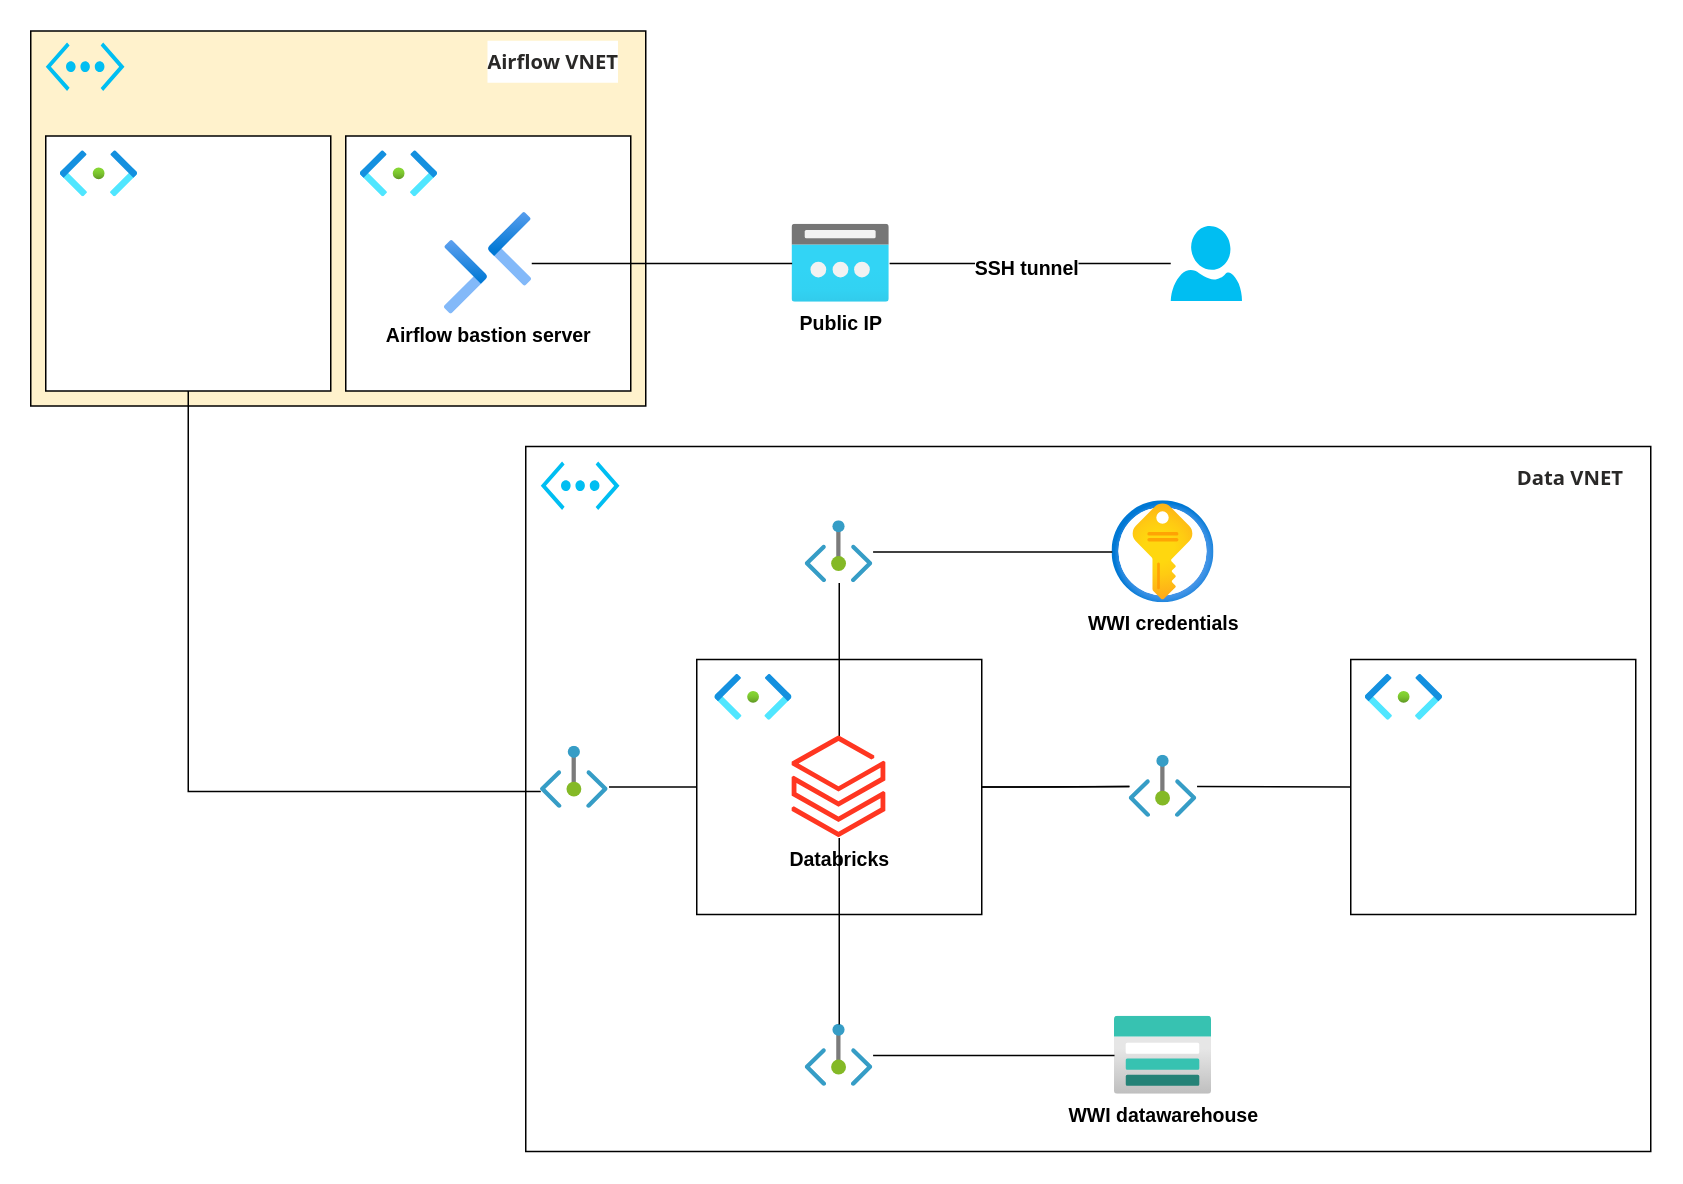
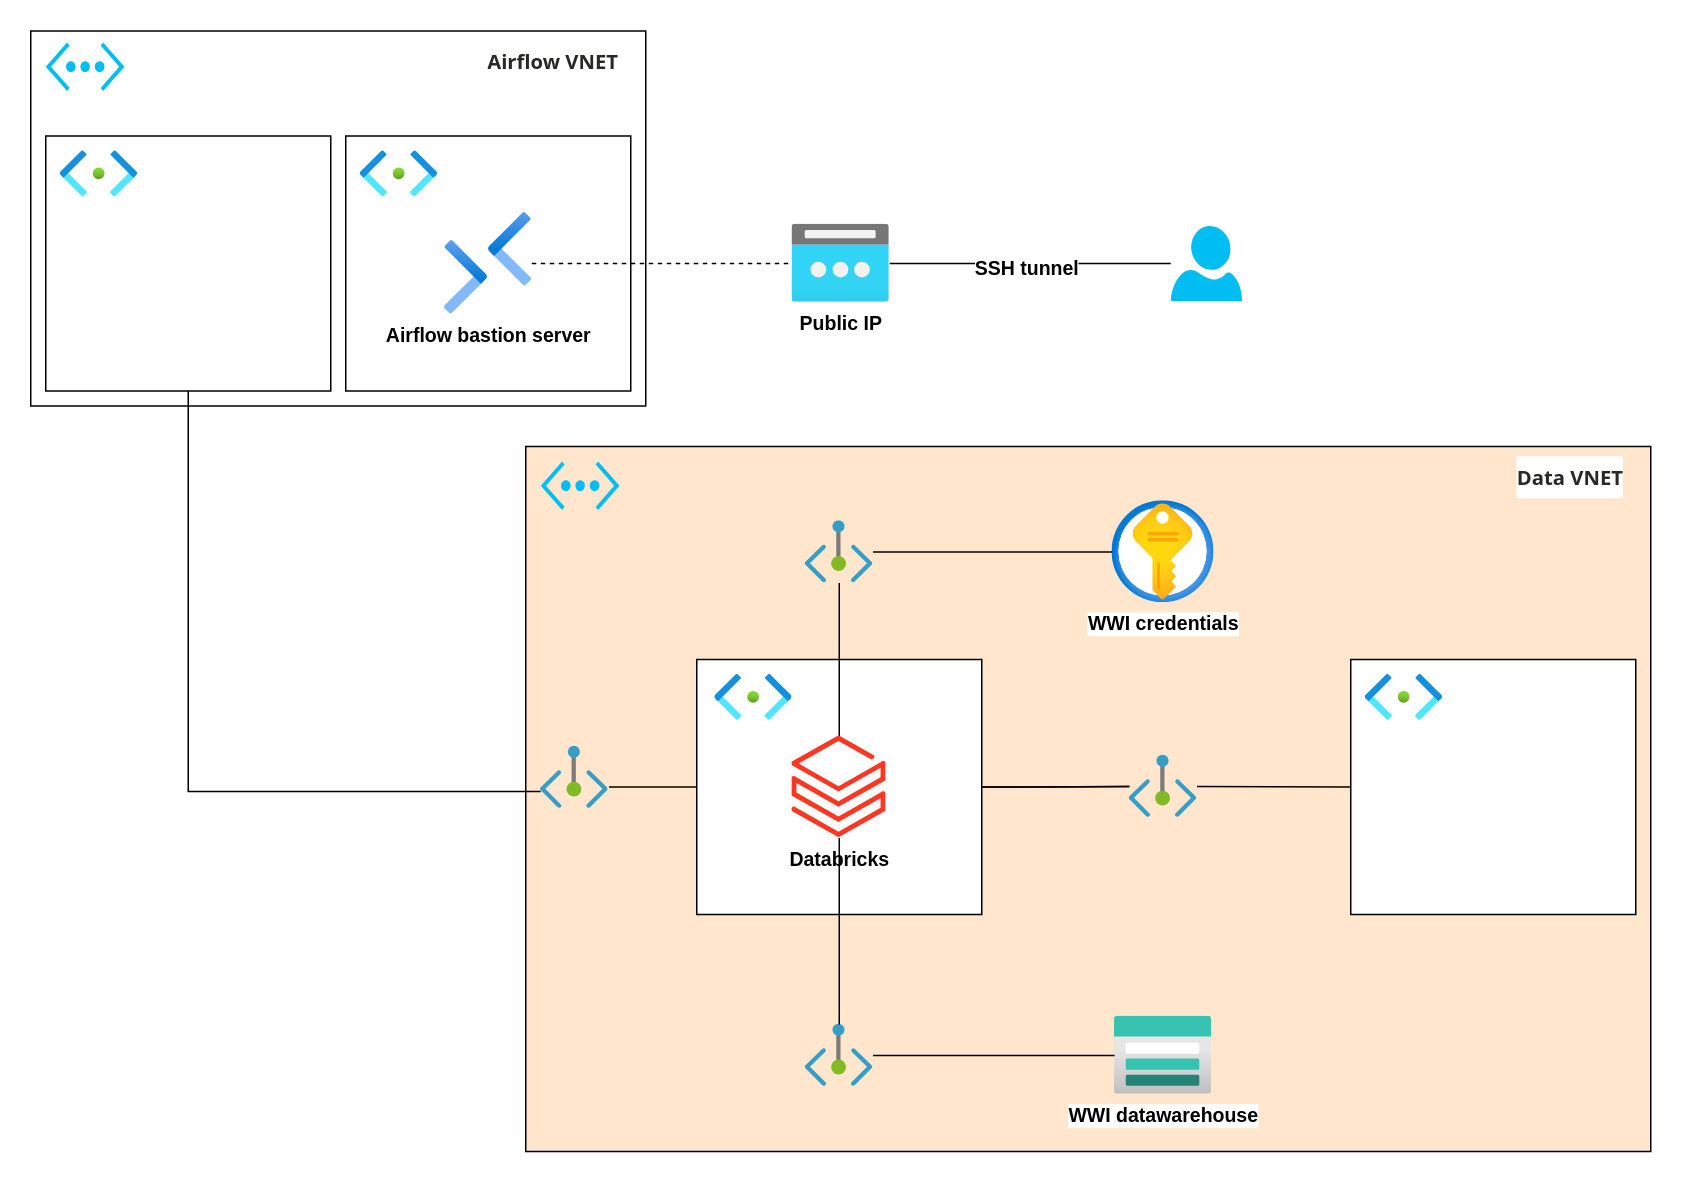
- <mxCell id="4" value="&lt;h2 style=&quot;margin: 0px 16px 0px 0px; text-wrap-mode: nowrap; overflow: hidden; text-overflow: ellipsis; line-height: 28px; flex: 0 1 auto; color: rgb(41, 40, 39); font-family: az_ea_font, &amp;quot;Segoe UI&amp;quot;, az_font, system-ui, -apple-system, BlinkMacSystemFont, Roboto, Oxygen, Ubuntu, Cantarell, &amp;quot;Open Sans&amp;quot;, &amp;quot;Helvetica Neue&amp;quot;, sans-serif; background-color: rgb(255, 255, 255); outline: 0px !important;&quot; aria-describedby=&quot;22fb768f-f059-4426-8a40-691dfb530a40&quot; id=&quot;22fb768f-f059-4426-8a40-691dfb530a41&quot; class=&quot;fxs-blade-title-titleText msportalfx-tooltip-overflow&quot;&gt;Airflow VNET&lt;/h2&gt;" style="whiteSpace=wrap;html=1;verticalAlign=top;fontSize=9;textShadow=0;align=right;fillColor=#fff2cc;" parent="1" vertex="1"><mxGeometry x="20" y="20" width="410" height="250" as="geometry" /></mxCell>
+ <mxCell id="4" value="&lt;h2 style=&quot;margin: 0px 16px 0px 0px; text-wrap-mode: nowrap; overflow: hidden; text-overflow: ellipsis; line-height: 28px; flex: 0 1 auto; color: rgb(41, 40, 39); font-family: az_ea_font, &amp;quot;Segoe UI&amp;quot;, az_font, system-ui, -apple-system, BlinkMacSystemFont, Roboto, Oxygen, Ubuntu, Cantarell, &amp;quot;Open Sans&amp;quot;, &amp;quot;Helvetica Neue&amp;quot;, sans-serif; background-color: rgb(255, 255, 255); outline: 0px !important;&quot; aria-describedby=&quot;22fb768f-f059-4426-8a40-691dfb530a40&quot; id=&quot;22fb768f-f059-4426-8a40-691dfb530a41&quot; class=&quot;fxs-blade-title-titleText msportalfx-tooltip-overflow&quot;&gt;Airflow VNET&lt;/h2&gt;" style="whiteSpace=wrap;html=1;verticalAlign=top;fontSize=9;textShadow=0;align=right;" parent="1" vertex="1"><mxGeometry x="20" y="20" width="410" height="250" as="geometry" /></mxCell>
- <mxCell id="32" value="" style="endArrow=none;html=1;rounded=0;endFill=0;" parent="1" source="10" target="7" edge="1"><mxGeometry width="50" height="50" relative="1" as="geometry"><mxPoint x="500" y="310" as="sourcePoint" /><mxPoint x="550" y="260" as="targetPoint" /></mxGeometry></mxCell>
+ <mxCell id="32" value="" style="endArrow=none;html=1;rounded=0;endFill=0;dashed=1;" parent="1" source="10" target="7" edge="1"><mxGeometry width="50" height="50" relative="1" as="geometry"><mxPoint x="500" y="310" as="sourcePoint" /><mxPoint x="550" y="260" as="targetPoint" /></mxGeometry></mxCell>
- <mxCell id="2" value="&lt;h2 style=&quot;margin: 0px 16px 0px 0px; text-wrap-mode: nowrap; overflow: hidden; text-overflow: ellipsis; line-height: 28px; flex: 0 1 auto; color: rgb(41, 40, 39); font-family: az_ea_font, &amp;quot;Segoe UI&amp;quot;, az_font, system-ui, -apple-system, BlinkMacSystemFont, Roboto, Oxygen, Ubuntu, Cantarell, &amp;quot;Open Sans&amp;quot;, &amp;quot;Helvetica Neue&amp;quot;, sans-serif; background-color: rgb(255, 255, 255); outline: 0px !important;&quot; aria-describedby=&quot;22fb768f-f059-4426-8a40-691dfb530a40&quot; id=&quot;22fb768f-f059-4426-8a40-691dfb530a41&quot; class=&quot;fxs-blade-title-titleText msportalfx-tooltip-overflow&quot;&gt;Data VNET&lt;/h2&gt;" style="whiteSpace=wrap;html=1;verticalAlign=top;fontSize=9;textShadow=0;align=right;" parent="1" vertex="1"><mxGeometry x="350" y="297" width="750" height="470" as="geometry" /></mxCell>
+ <mxCell id="2" value="&lt;h2 style=&quot;margin: 0px 16px 0px 0px; text-wrap-mode: nowrap; overflow: hidden; text-overflow: ellipsis; line-height: 28px; flex: 0 1 auto; color: rgb(41, 40, 39); font-family: az_ea_font, &amp;quot;Segoe UI&amp;quot;, az_font, system-ui, -apple-system, BlinkMacSystemFont, Roboto, Oxygen, Ubuntu, Cantarell, &amp;quot;Open Sans&amp;quot;, &amp;quot;Helvetica Neue&amp;quot;, sans-serif; background-color: rgb(255, 255, 255); outline: 0px !important;&quot; aria-describedby=&quot;22fb768f-f059-4426-8a40-691dfb530a40&quot; id=&quot;22fb768f-f059-4426-8a40-691dfb530a41&quot; class=&quot;fxs-blade-title-titleText msportalfx-tooltip-overflow&quot;&gt;Data VNET&lt;/h2&gt;" style="whiteSpace=wrap;html=1;verticalAlign=top;fontSize=9;textShadow=0;align=right;fillColor=#ffe6cc;" parent="1" vertex="1"><mxGeometry x="350" y="297" width="750" height="470" as="geometry" /></mxCell>
